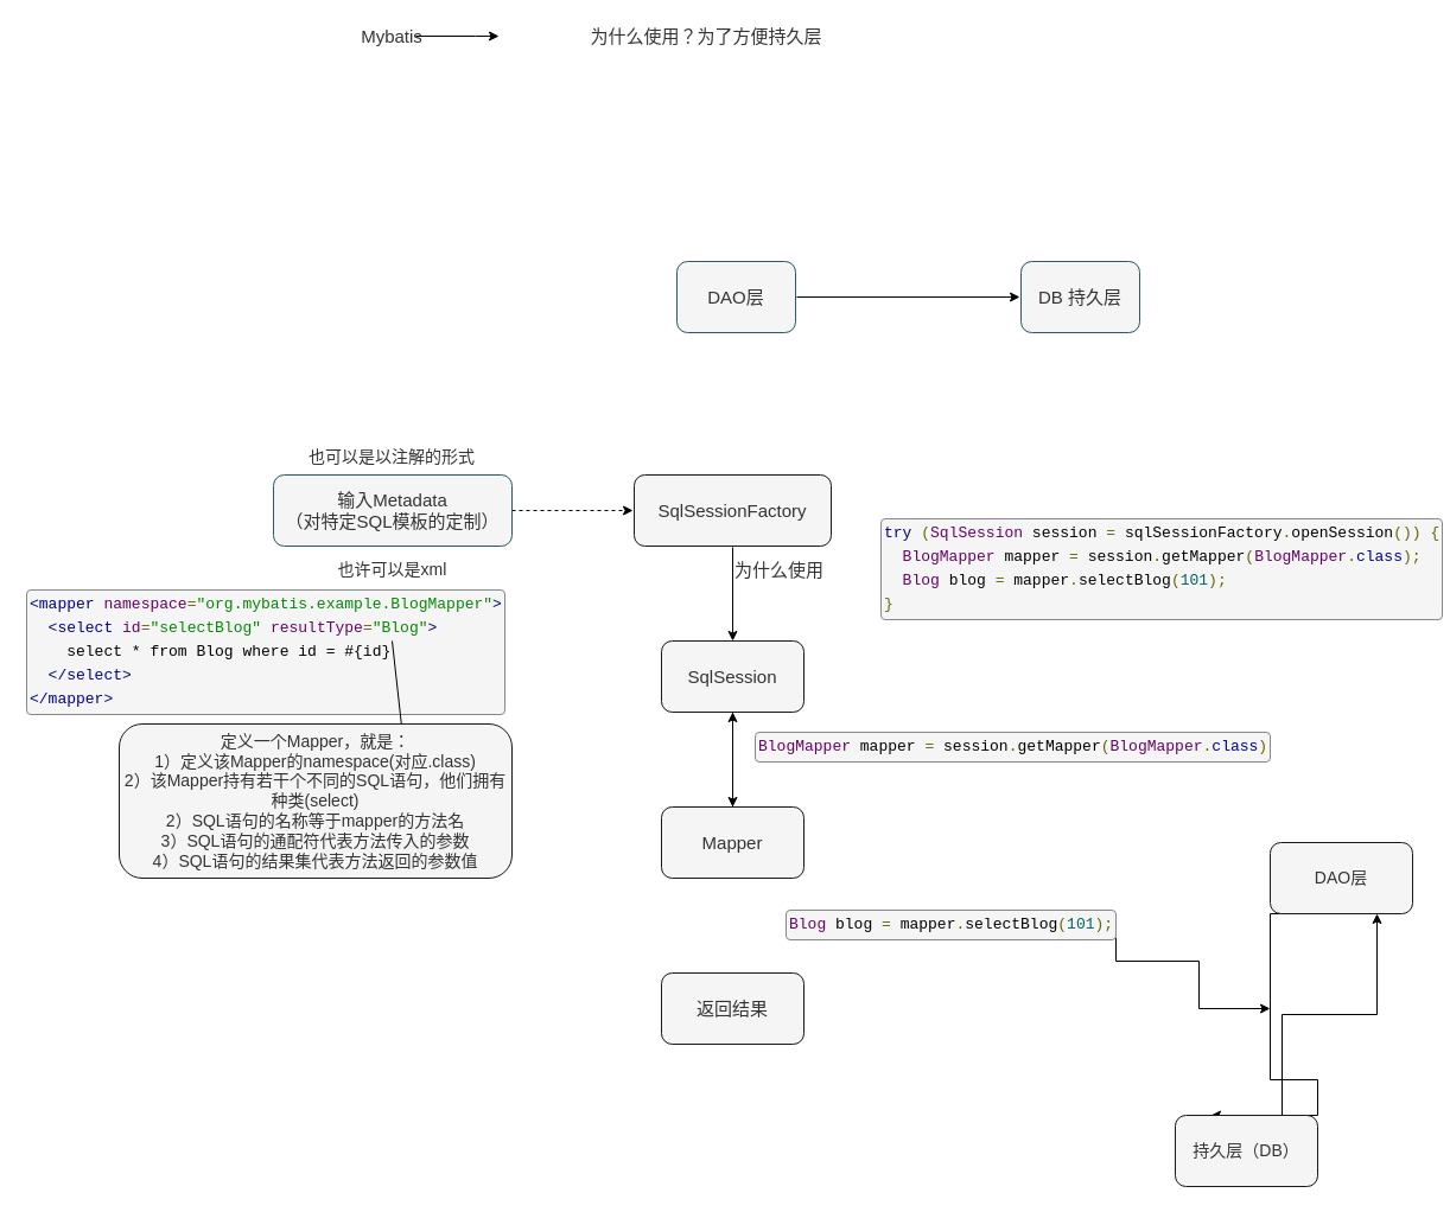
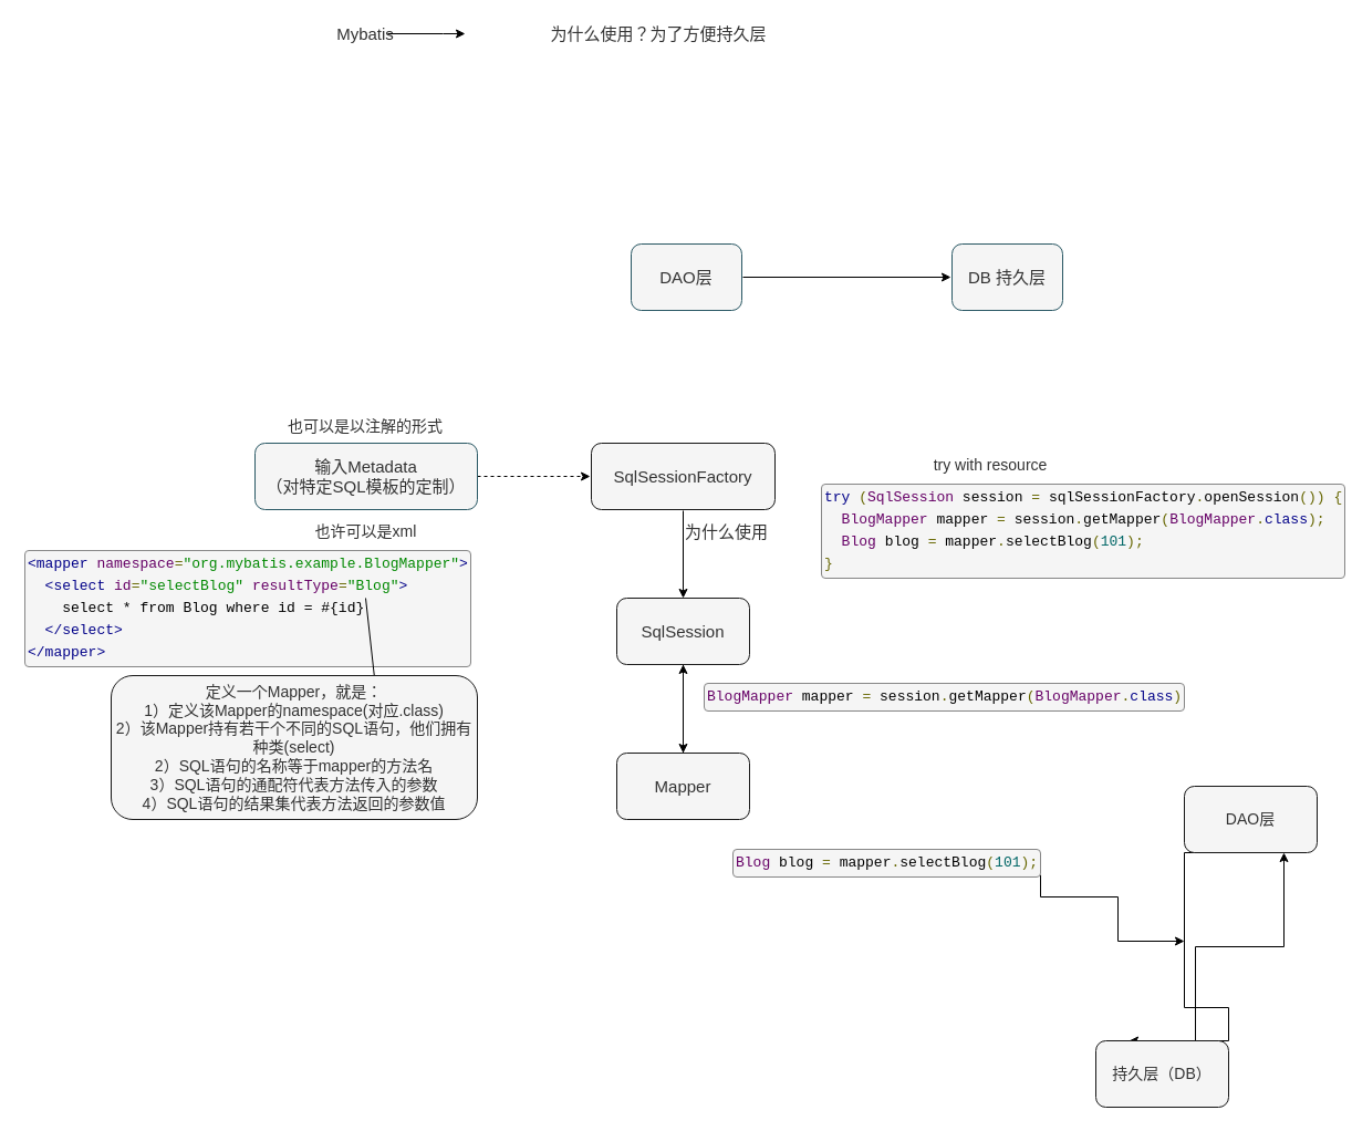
+ <mxCell id="27" value="try with resource" style="text;html=1;strokeColor=none;fillColor=none;align=center;verticalAlign=middle;whiteSpace=wrap;rounded=0;shadow=0;glass=0;sketch=0;fontSize=14;fontColor=#333333;" vertex="1" parent="1"><mxGeometry x="800" y="410" width="190" height="20" as="geometry" /></mxCell>
- <mxCell id="21" value="返回结果" style="whiteSpace=wrap;html=1;rounded=1;shadow=0;fontSize=15;fontColor=#333333;strokeColor=#1A1A1A;strokeWidth=1;fillColor=#f5f5f5;glass=0;sketch=0;" vertex="1" parent="1"><mxGeometry x="557" y="820" width="120" height="60" as="geometry" /></mxCell>
